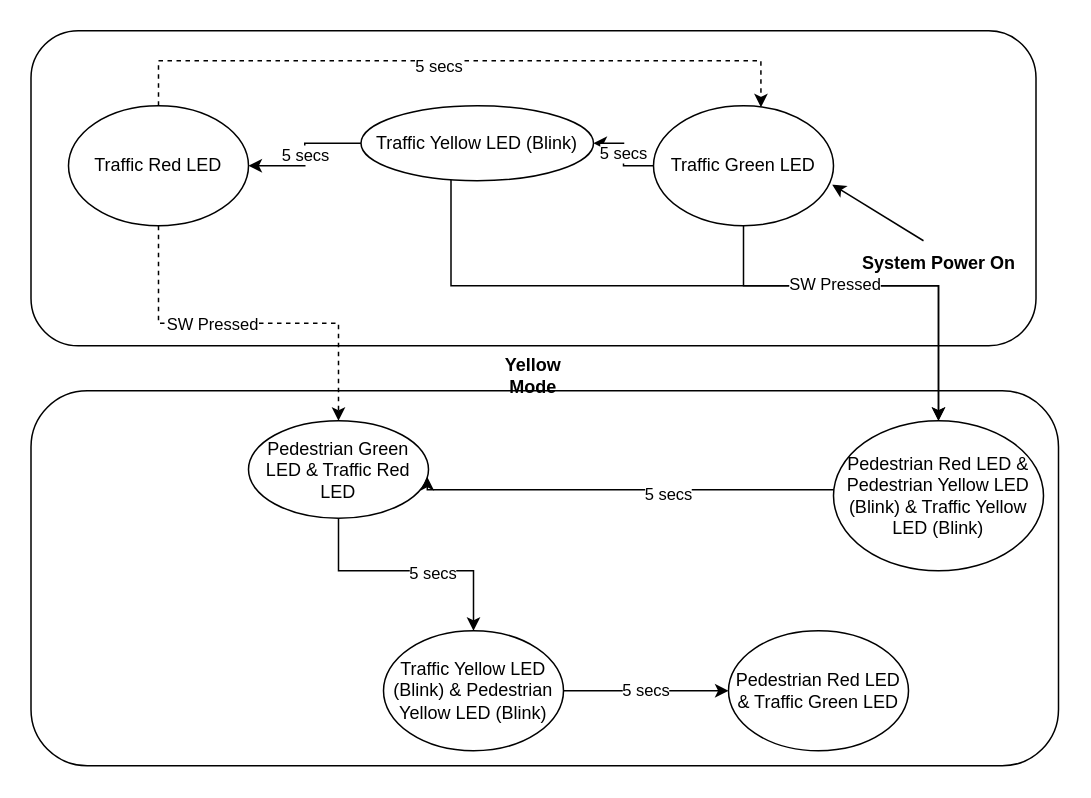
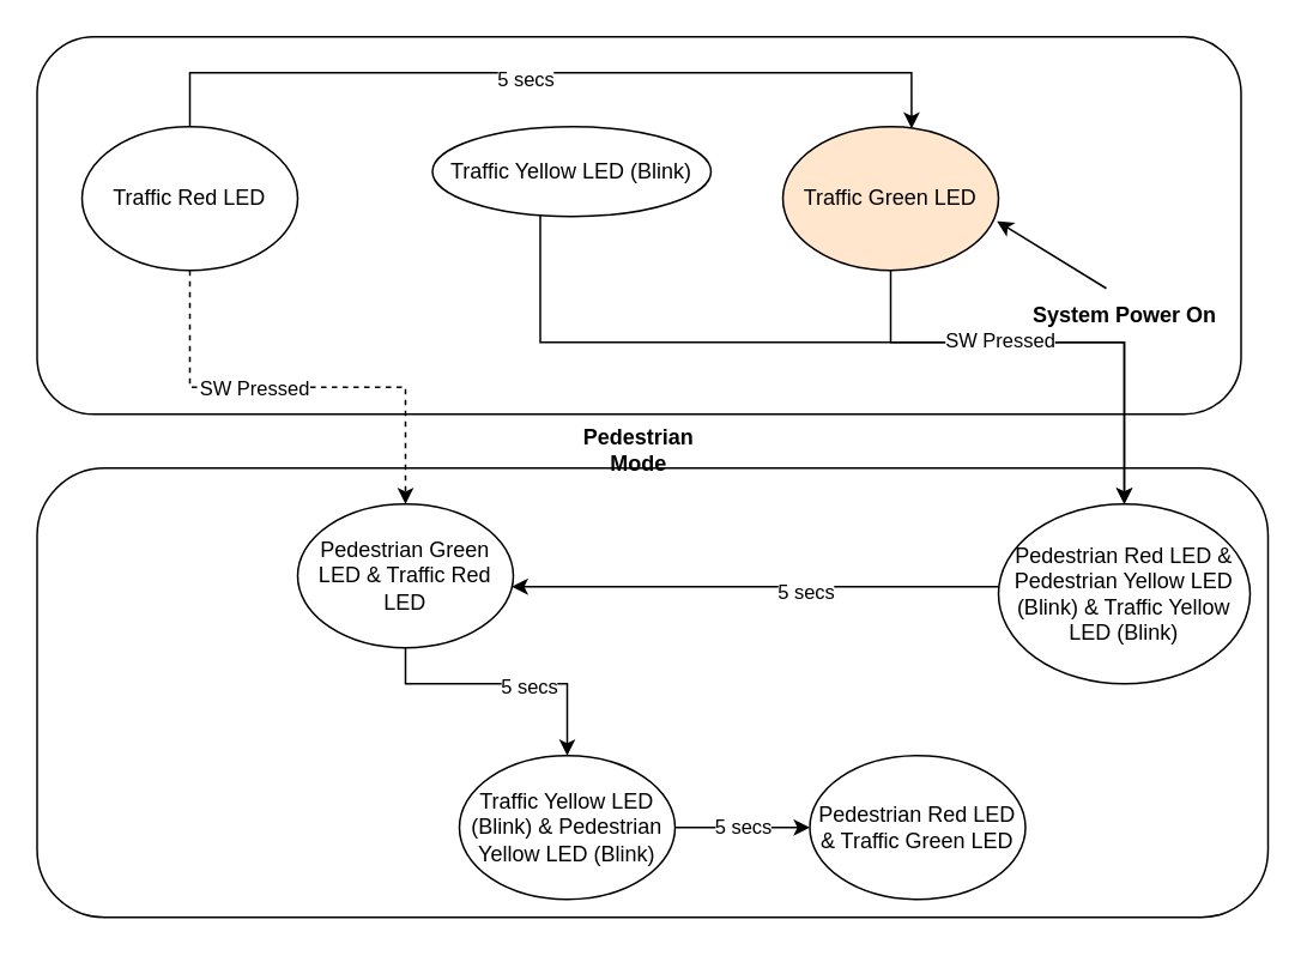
- <mxCell id="4" style="edgeStyle=orthogonalEdgeStyle;rounded=0;orthogonalLoop=1;jettySize=auto;html=1;entryX=0.597;entryY=0.013;entryDx=0;entryDy=0;entryPerimeter=0;dashed=1;" edge="1" parent="1" source="8" target="15"><mxGeometry relative="1" as="geometry"><Array as="points"><mxPoint x="105" y="40" /><mxPoint x="507" y="40" /></Array></mxGeometry></mxCell>
+ <mxCell id="4" style="edgeStyle=orthogonalEdgeStyle;rounded=0;orthogonalLoop=1;jettySize=auto;html=1;entryX=0.597;entryY=0.013;entryDx=0;entryDy=0;entryPerimeter=0;" edge="1" parent="1" source="8" target="15"><mxGeometry relative="1" as="geometry"><Array as="points"><mxPoint x="105" y="40" /><mxPoint x="507" y="40" /></Array></mxGeometry></mxCell>
- <mxCell id="9" value="5 secs" style="edgeStyle=orthogonalEdgeStyle;rounded=0;orthogonalLoop=1;jettySize=auto;html=1;" edge="1" parent="1" source="11" target="8"><mxGeometry relative="1" as="geometry" /></mxCell>
- <mxCell id="12" value="5 secs" style="edgeStyle=orthogonalEdgeStyle;rounded=0;orthogonalLoop=1;jettySize=auto;html=1;" edge="1" parent="1" source="15" target="11"><mxGeometry relative="1" as="geometry" /></mxCell>
- <mxCell id="15" value="Traffic Green LED" style="ellipse;whiteSpace=wrap;html=1;" vertex="1" parent="1"><mxGeometry x="435" y="70" width="120" height="80" as="geometry" /></mxCell>
+ <mxCell id="15" value="Traffic Green LED" style="ellipse;whiteSpace=wrap;html=1;fillColor=#ffe6cc;" vertex="1" parent="1"><mxGeometry x="435" y="70" width="120" height="80" as="geometry" /></mxCell>
- <mxCell id="18" value="Yellow Mode" style="text;html=1;strokeColor=none;fillColor=none;align=center;verticalAlign=middle;whiteSpace=wrap;rounded=0;fontStyle=1" vertex="1" parent="1"><mxGeometry x="325" y="235" width="60" height="30" as="geometry" /></mxCell>
+ <mxCell id="18" value="Pedestrian Mode" style="text;html=1;strokeColor=none;fillColor=none;align=center;verticalAlign=middle;whiteSpace=wrap;rounded=0;fontStyle=1" vertex="1" parent="1"><mxGeometry x="325" y="235" width="60" height="30" as="geometry" /></mxCell>
- <mxCell id="21" value="Pedestrian Green LED &amp;amp; Traffic Red LED" style="ellipse;whiteSpace=wrap;html=1;" vertex="1" parent="1"><mxGeometry x="165" y="280" width="120" height="65" as="geometry" /></mxCell>
+ <mxCell id="21" value="Pedestrian Green LED &amp;amp; Traffic Red LED" style="ellipse;whiteSpace=wrap;html=1;" vertex="1" parent="1"><mxGeometry x="165" y="280" width="120" height="80" as="geometry" /></mxCell>
- <mxCell id="24" value="Pedestrian Red LED &amp;amp; Traffic Green LED" style="ellipse;whiteSpace=wrap;html=1;" vertex="1" parent="1"><mxGeometry x="485" y="420" width="120" height="80" as="geometry" /></mxCell>
+ <mxCell id="24" value="Pedestrian Red LED &amp;amp; Traffic Green LED" style="ellipse;whiteSpace=wrap;html=1;" vertex="1" parent="1"><mxGeometry x="450" y="420" width="120" height="80" as="geometry" /></mxCell>
